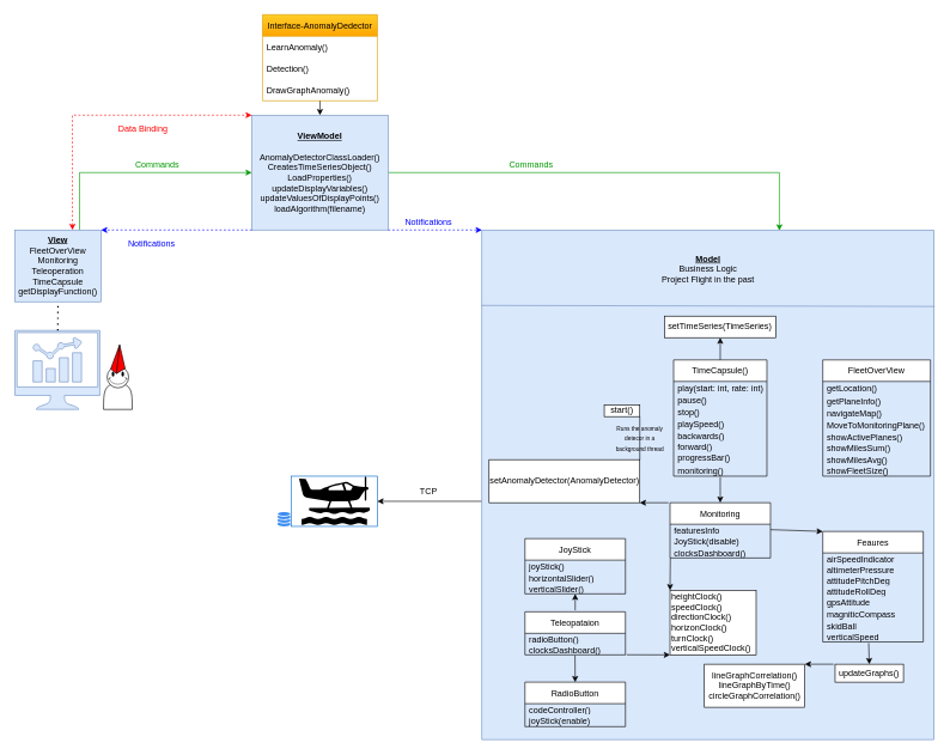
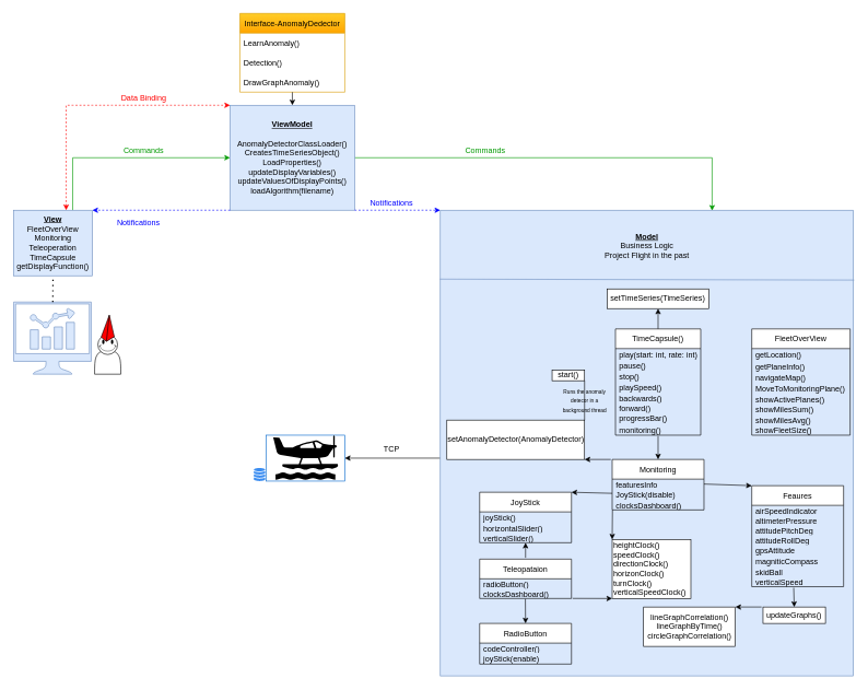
- <mxCell id="12" value="&lt;font color=&quot;#ff0000&quot;&gt;Data Binding&lt;/font&gt;" style="text;html=1;align=center;verticalAlign=middle;resizable=0;points=[];autosize=1;strokeColor=none;fillColor=none;" parent="1" vertex="1"><mxGeometry x="158.42" y="170" width="80" height="20" as="geometry" /></mxCell>
+ <mxCell id="12" value="&lt;font color=&quot;#ff0000&quot;&gt;Data Binding&lt;/font&gt;" style="text;html=1;align=center;verticalAlign=middle;resizable=0;points=[];autosize=1;strokeColor=none;fillColor=none;" parent="1" vertex="1"><mxGeometry x="178.42" y="140" width="80" height="20" as="geometry" /></mxCell>
+ <mxCell id="63" value="" style="endArrow=classic;html=1;rounded=0;fontFamily=Helvetica;fontSize=12;entryX=1;entryY=0;entryDx=0;entryDy=0;" edge="1" parent="1" source="45" target="64"><mxGeometry width="50" height="50" relative="1" as="geometry"><mxPoint x="992.77" y="790" as="sourcePoint" /><mxPoint x="862.77" y="775" as="targetPoint" /></mxGeometry></mxCell>
